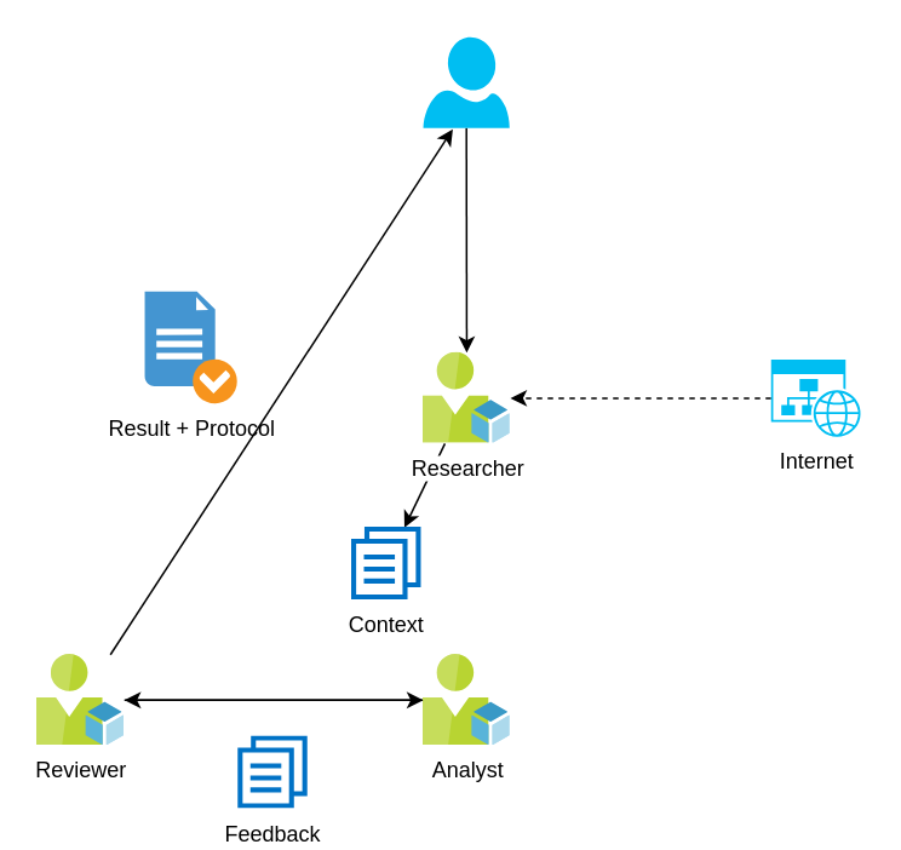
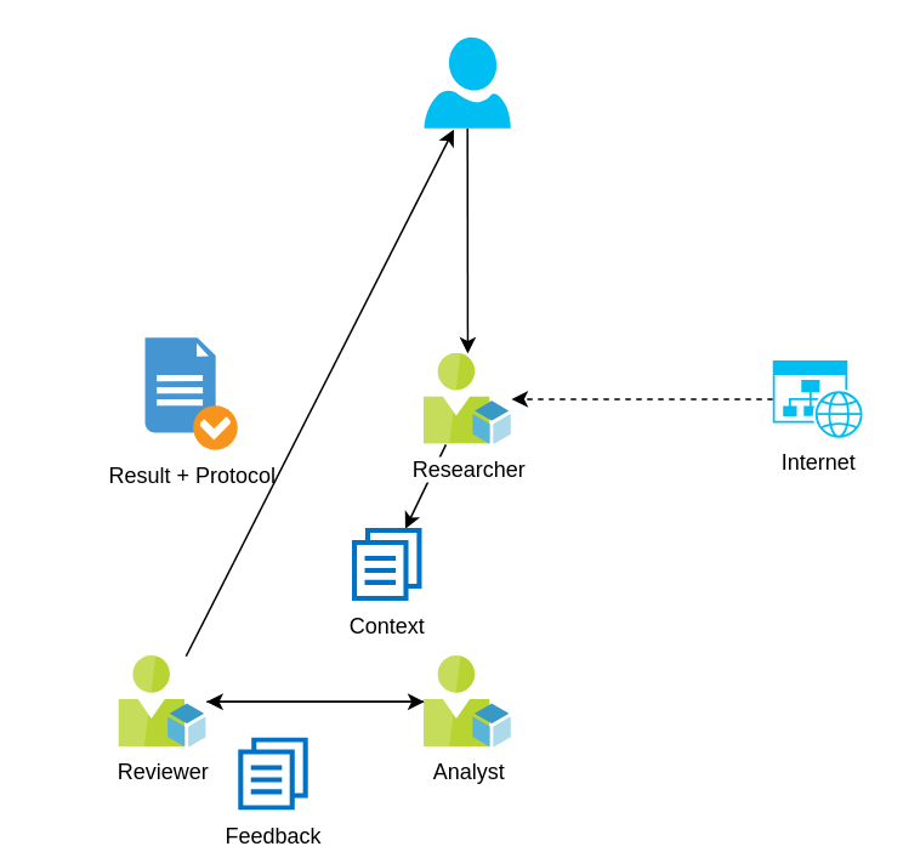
- <mxCell id="15" value="Result + Protocol" style="shadow=0;dashed=0;html=1;strokeColor=none;fillColor=#4495D1;labelPosition=center;verticalLabelPosition=bottom;verticalAlign=top;align=center;outlineConnect=0;shape=mxgraph.veeam.checked_doc;" vertex="1" parent="1"><mxGeometry x="79.2" y="160" width="50.8" height="61.6" as="geometry" /></mxCell>
+ <mxCell id="15" value="Result + Protocol" style="shadow=0;dashed=0;html=1;strokeColor=none;fillColor=#4495D1;labelPosition=center;verticalLabelPosition=bottom;verticalAlign=top;align=center;outlineConnect=0;shape=mxgraph.veeam.checked_doc;" vertex="1" parent="1"><mxGeometry x="79.2" y="185" width="50.8" height="61.6" as="geometry" /></mxCell>
- <mxCell id="13" value="Reviewer" style="sketch=0;aspect=fixed;html=1;points=[];align=center;image;fontSize=12;image=img/lib/mscae/User_Resource.svg;" vertex="1" parent="1"><mxGeometry x="20" y="360" width="48" height="50" as="geometry" /></mxCell>
+ <mxCell id="13" value="Reviewer" style="sketch=0;aspect=fixed;html=1;points=[];align=center;image;fontSize=12;image=img/lib/mscae/User_Resource.svg;" vertex="1" parent="1"><mxGeometry x="65" y="360" width="48" height="50" as="geometry" /></mxCell>
